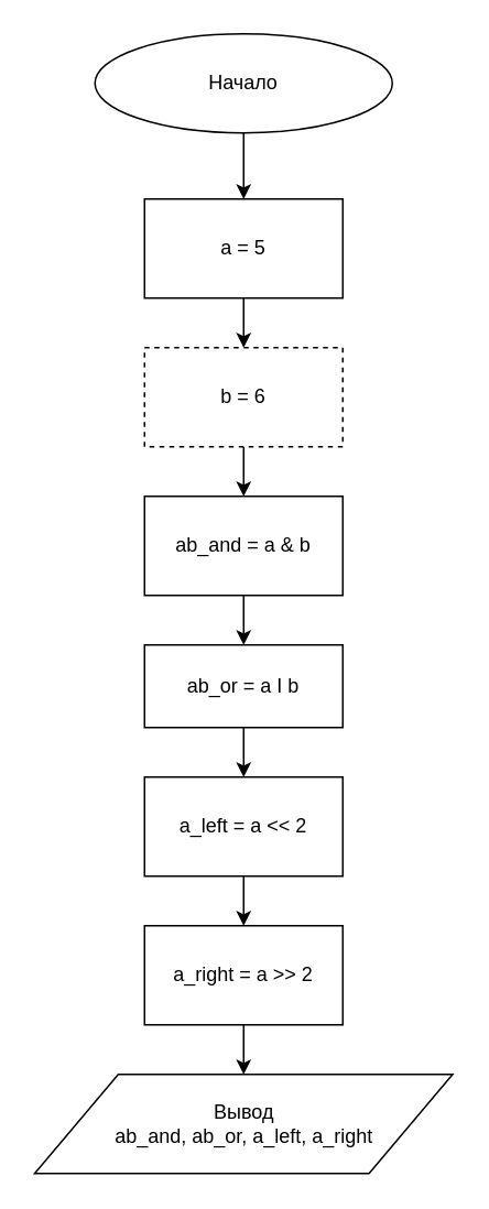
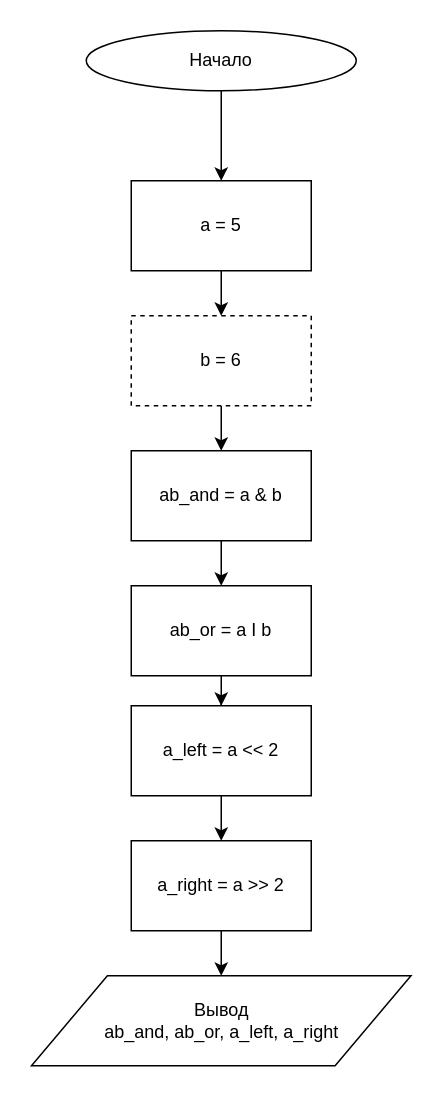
- <mxCell id="3" value="Начало" style="ellipse;whiteSpace=wrap;html=1;" parent="1" vertex="1"><mxGeometry x="57" y="20" width="180" height="60" as="geometry" /></mxCell>
+ <mxCell id="3" value="Начало" style="ellipse;whiteSpace=wrap;html=1;" parent="1" vertex="1"><mxGeometry x="57" y="20" width="180" height="40" as="geometry" /></mxCell>
- <mxCell id="11" value="ab_or = a I b" style="rounded=0;whiteSpace=wrap;html=1;" parent="1" vertex="1"><mxGeometry x="87" y="390" width="120" height="50" as="geometry" /></mxCell>
+ <mxCell id="11" value="ab_or = a I b" style="rounded=0;whiteSpace=wrap;html=1;" parent="1" vertex="1"><mxGeometry x="87" y="390" width="120" height="60" as="geometry" /></mxCell>
